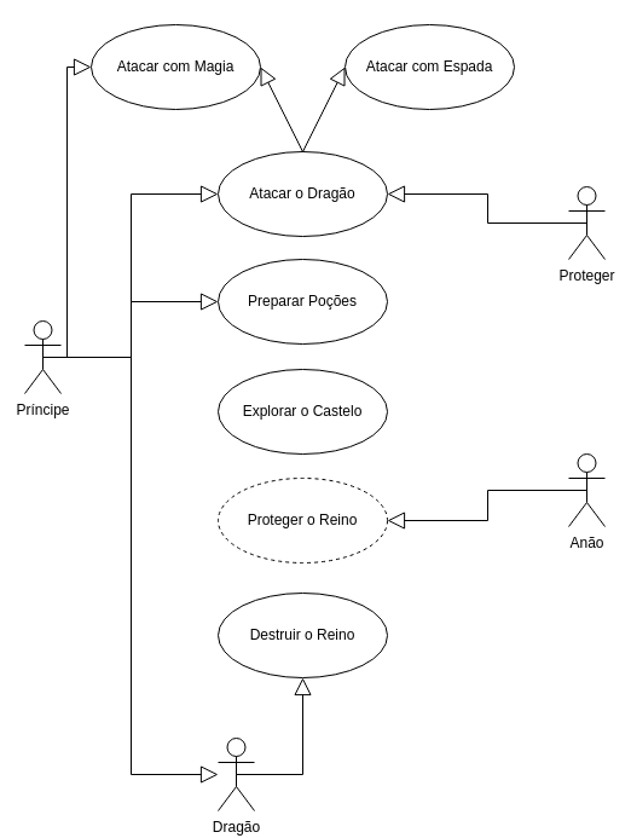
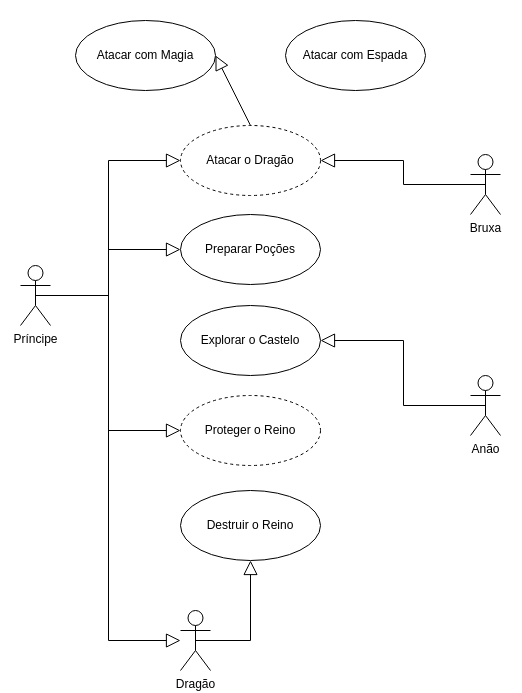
- <mxCell id="21" value="" style="edgeStyle=none;html=1;endArrow=block;endFill=0;endSize=12;verticalAlign=bottom;rounded=0;exitX=0.5;exitY=0;exitDx=0;exitDy=0;entryX=0;entryY=0.5;entryDx=0;entryDy=0;" edge="1" parent="1" source="5" target="19"><mxGeometry width="160" relative="1" as="geometry"><mxPoint x="176" y="150" as="sourcePoint" /><mxPoint x="336" y="150" as="targetPoint" /></mxGeometry></mxCell>
- <mxCell id="5" value="Atacar o Dragão" style="ellipse;whiteSpace=wrap;html=1;" vertex="1" parent="1"><mxGeometry x="180" y="125" width="140" height="70" as="geometry" /></mxCell>
+ <mxCell id="5" value="Atacar o Dragão" style="ellipse;whiteSpace=wrap;html=1;dashed=1;" vertex="1" parent="1"><mxGeometry x="180" y="125" width="140" height="70" as="geometry" /></mxCell>
- <mxCell id="11" value="" style="edgeStyle=elbowEdgeStyle;html=1;endArrow=block;endFill=0;endSize=12;verticalAlign=bottom;rounded=0;exitX=0.5;exitY=0.5;exitDx=0;exitDy=0;exitPerimeter=0;" edge="1" parent="1" source="2" target="18"><mxGeometry width="160" relative="1" as="geometry"><mxPoint x="110" y="360" as="sourcePoint" /><mxPoint x="270" y="360" as="targetPoint" /></mxGeometry></mxCell>
+ <mxCell id="11" value="" style="edgeStyle=elbowEdgeStyle;html=1;endArrow=block;endFill=0;endSize=12;verticalAlign=bottom;rounded=0;exitX=0.5;exitY=0.5;exitDx=0;exitDy=0;exitPerimeter=0;entryX=0;entryY=0.5;entryDx=0;entryDy=0;" edge="1" parent="1" source="2" target="8"><mxGeometry width="160" relative="1" as="geometry"><mxPoint x="110" y="360" as="sourcePoint" /><mxPoint x="270" y="360" as="targetPoint" /></mxGeometry></mxCell>
- <mxCell id="3" value="Proteger" style="shape=umlActor;html=1;verticalLabelPosition=bottom;verticalAlign=top;align=center;" vertex="1" parent="1"><mxGeometry x="470" y="154" width="30" height="60" as="geometry" /></mxCell>
+ <mxCell id="3" value="Bruxa" style="shape=umlActor;html=1;verticalLabelPosition=bottom;verticalAlign=top;align=center;" vertex="1" parent="1"><mxGeometry x="470" y="154" width="30" height="60" as="geometry" /></mxCell>
- <mxCell id="13" value="" style="edgeStyle=elbowEdgeStyle;html=1;endArrow=block;endFill=0;endSize=12;verticalAlign=bottom;rounded=0;exitX=0.5;exitY=0.5;exitDx=0;exitDy=0;exitPerimeter=0;" edge="1" parent="1" source="4" target="8"><mxGeometry width="160" relative="1" as="geometry"><mxPoint x="330" y="500" as="sourcePoint" /><mxPoint x="490" y="500" as="targetPoint" /></mxGeometry></mxCell>
+ <mxCell id="13" value="" style="edgeStyle=elbowEdgeStyle;html=1;endArrow=block;endFill=0;endSize=12;verticalAlign=bottom;rounded=0;exitX=0.5;exitY=0.5;exitDx=0;exitDy=0;exitPerimeter=0;entryX=1;entryY=0.5;entryDx=0;entryDy=0;" edge="1" parent="1" source="4" target="7"><mxGeometry width="160" relative="1" as="geometry"><mxPoint x="330" y="500" as="sourcePoint" /><mxPoint x="490" y="500" as="targetPoint" /></mxGeometry></mxCell>
